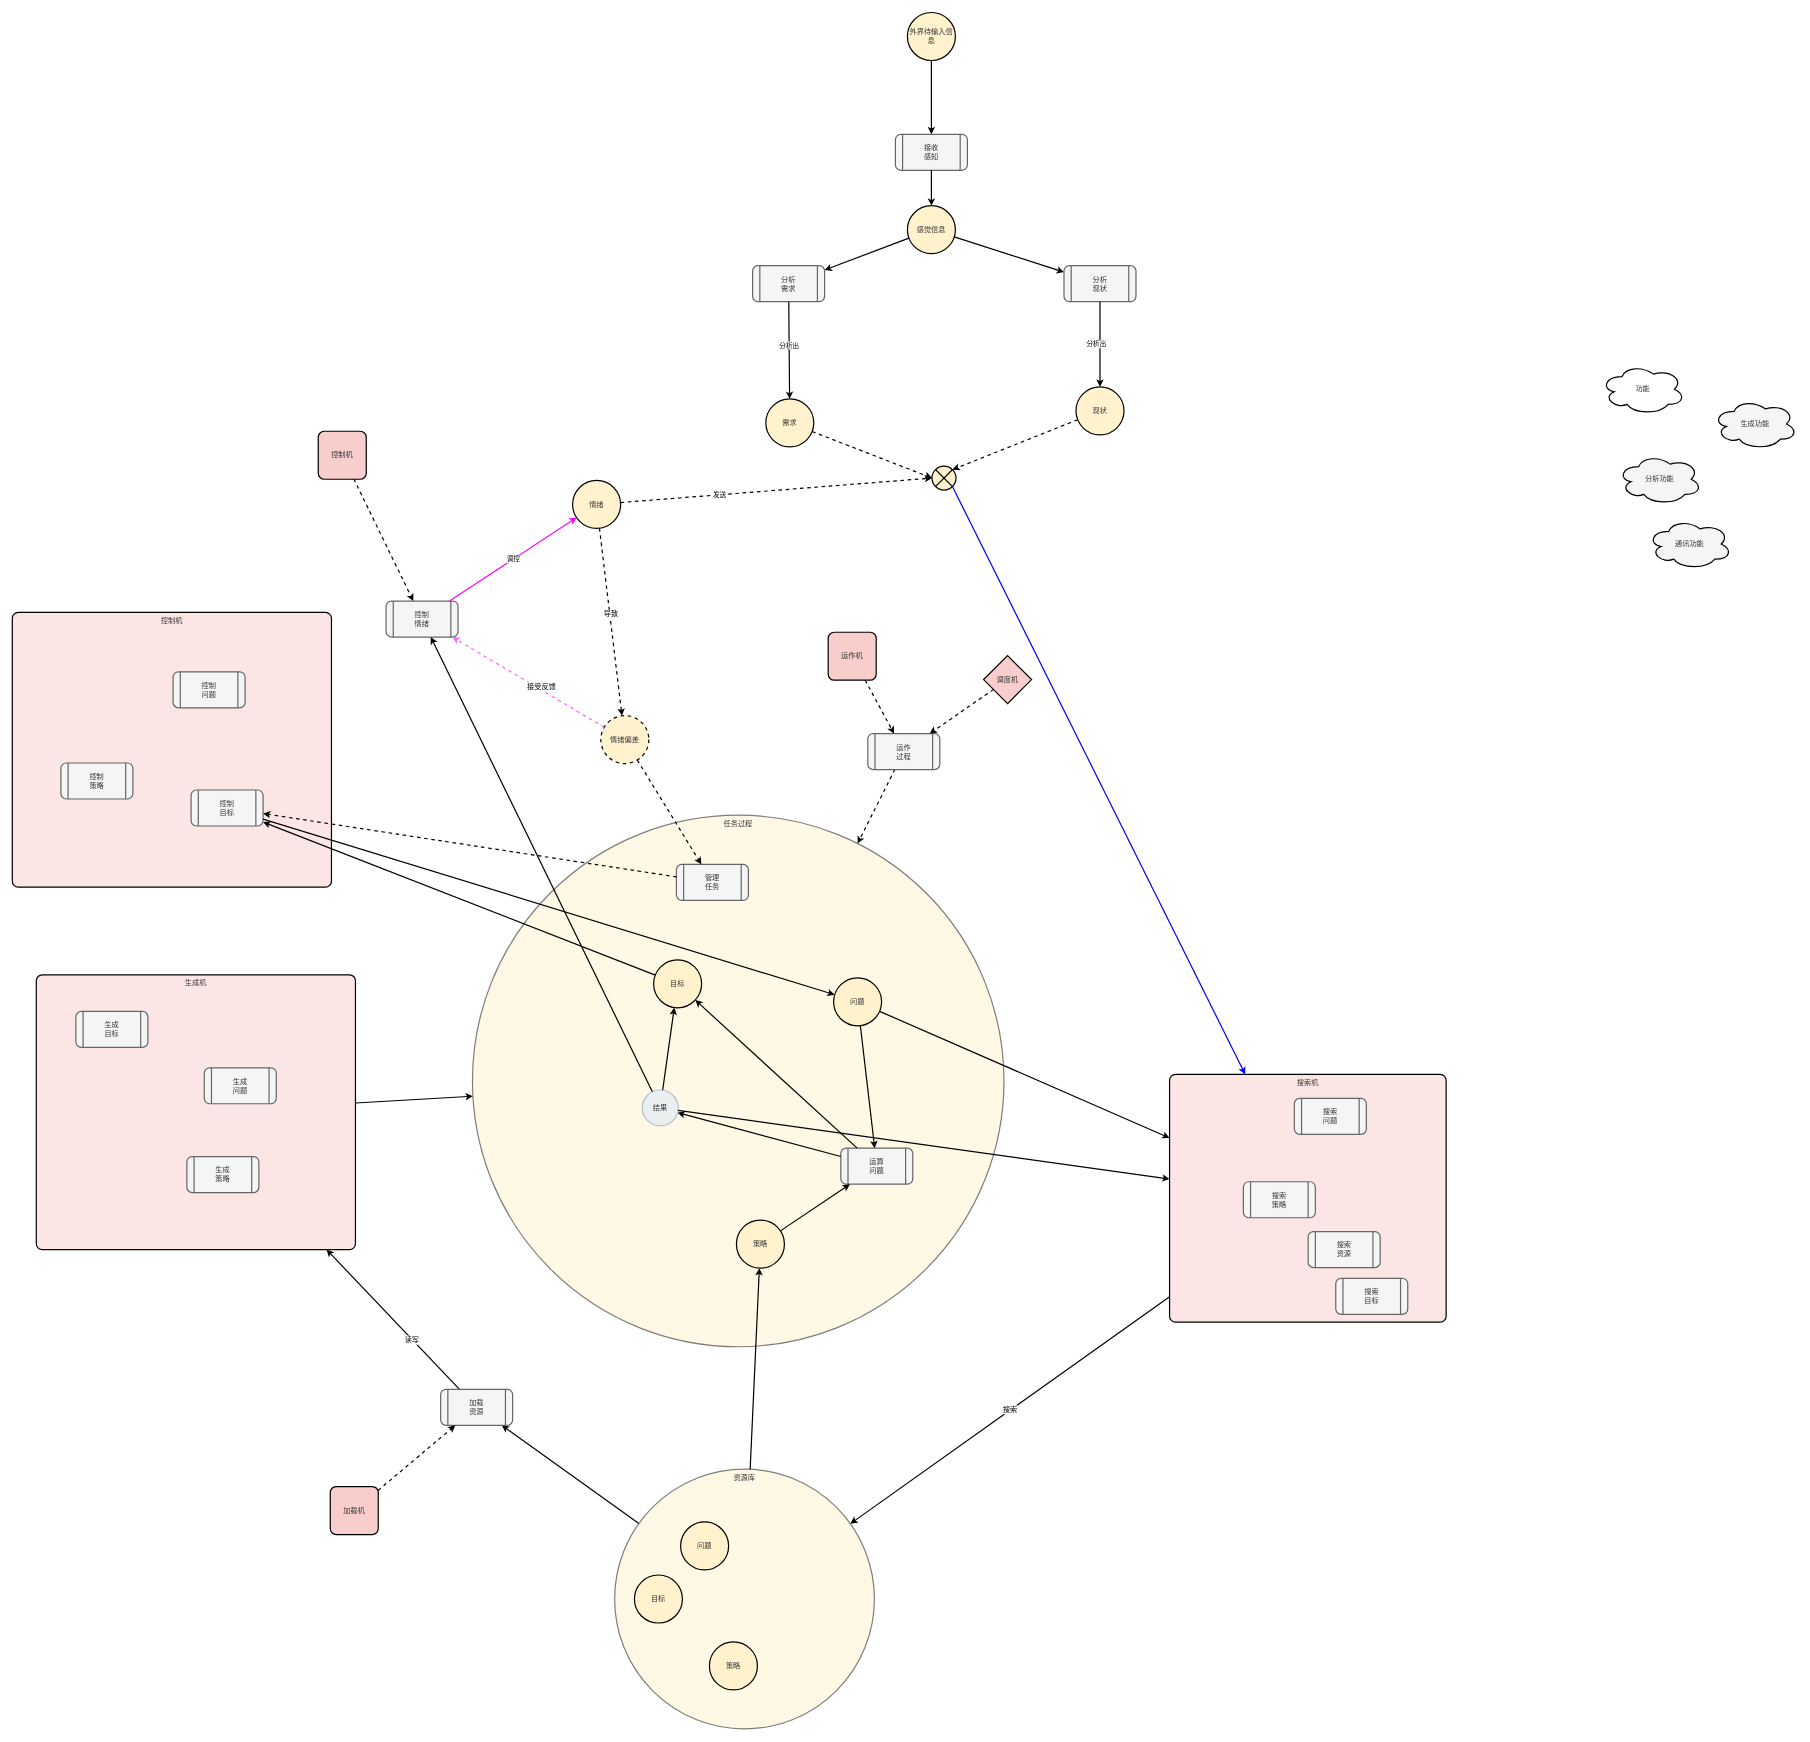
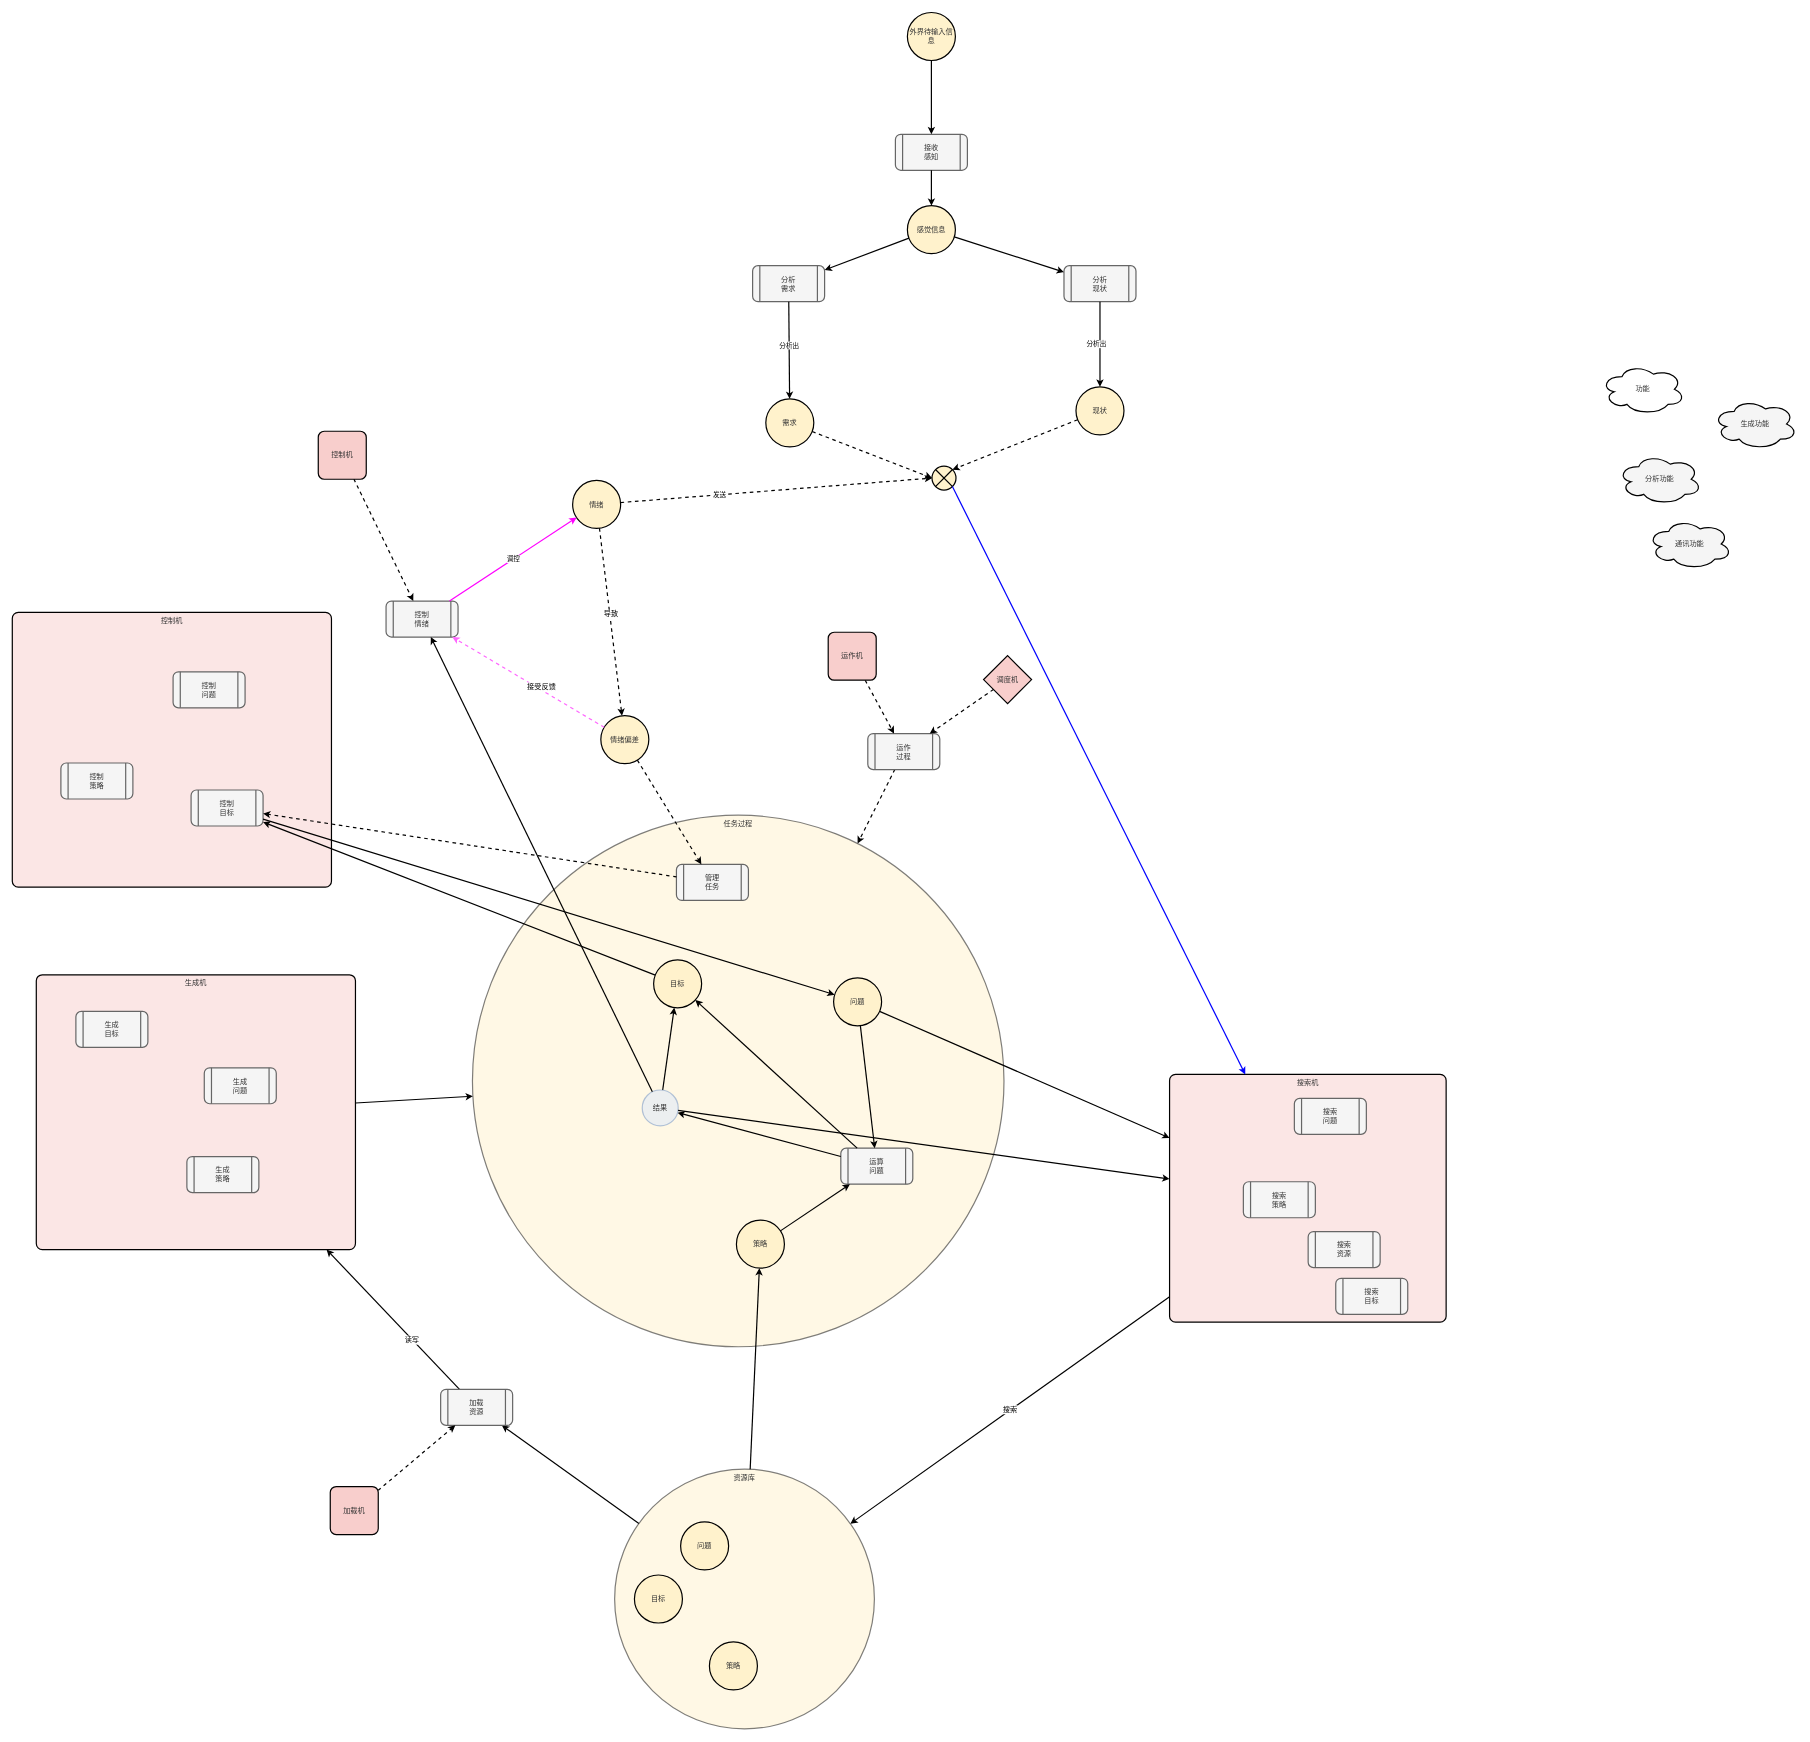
- <mxCell id="25" value="情绪偏差" style="ellipse;whiteSpace=wrap;html=1;aspect=fixed;fontFamily=Times New Roman;fontSize=12;fontColor=#333333;align=center;strokeColor=default;fillColor=#fff2cc;strokeWidth=2;rotatable=0;resizable=0;dashed=1;" parent="1" vertex="1"><mxGeometry x="1001" y="1192" width="80" height="80" as="geometry" /></mxCell>
+ <mxCell id="25" value="情绪偏差" style="ellipse;whiteSpace=wrap;html=1;aspect=fixed;fontFamily=Times New Roman;fontSize=12;fontColor=#333333;align=center;strokeColor=default;fillColor=#fff2cc;strokeWidth=2;rotatable=0;resizable=0;" parent="1" vertex="1"><mxGeometry x="1001" y="1192" width="80" height="80" as="geometry" /></mxCell>
